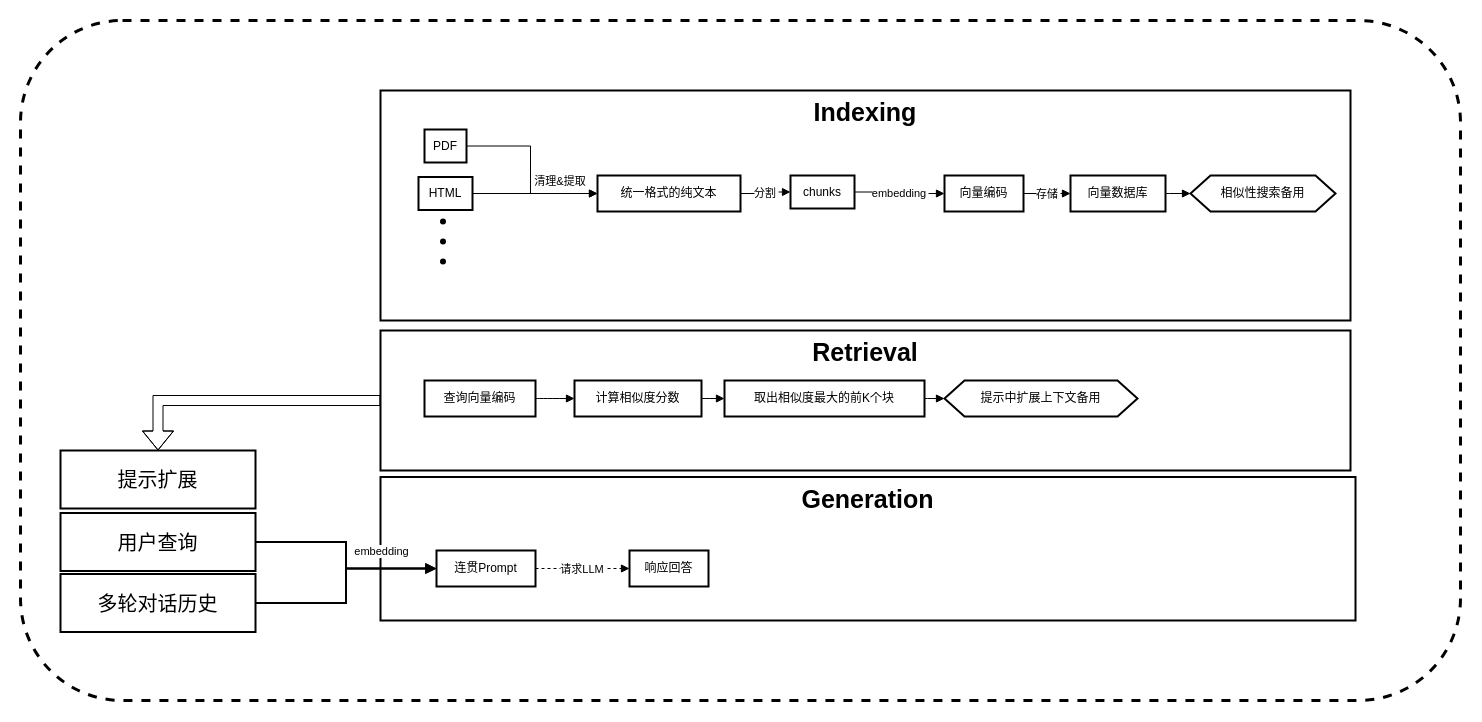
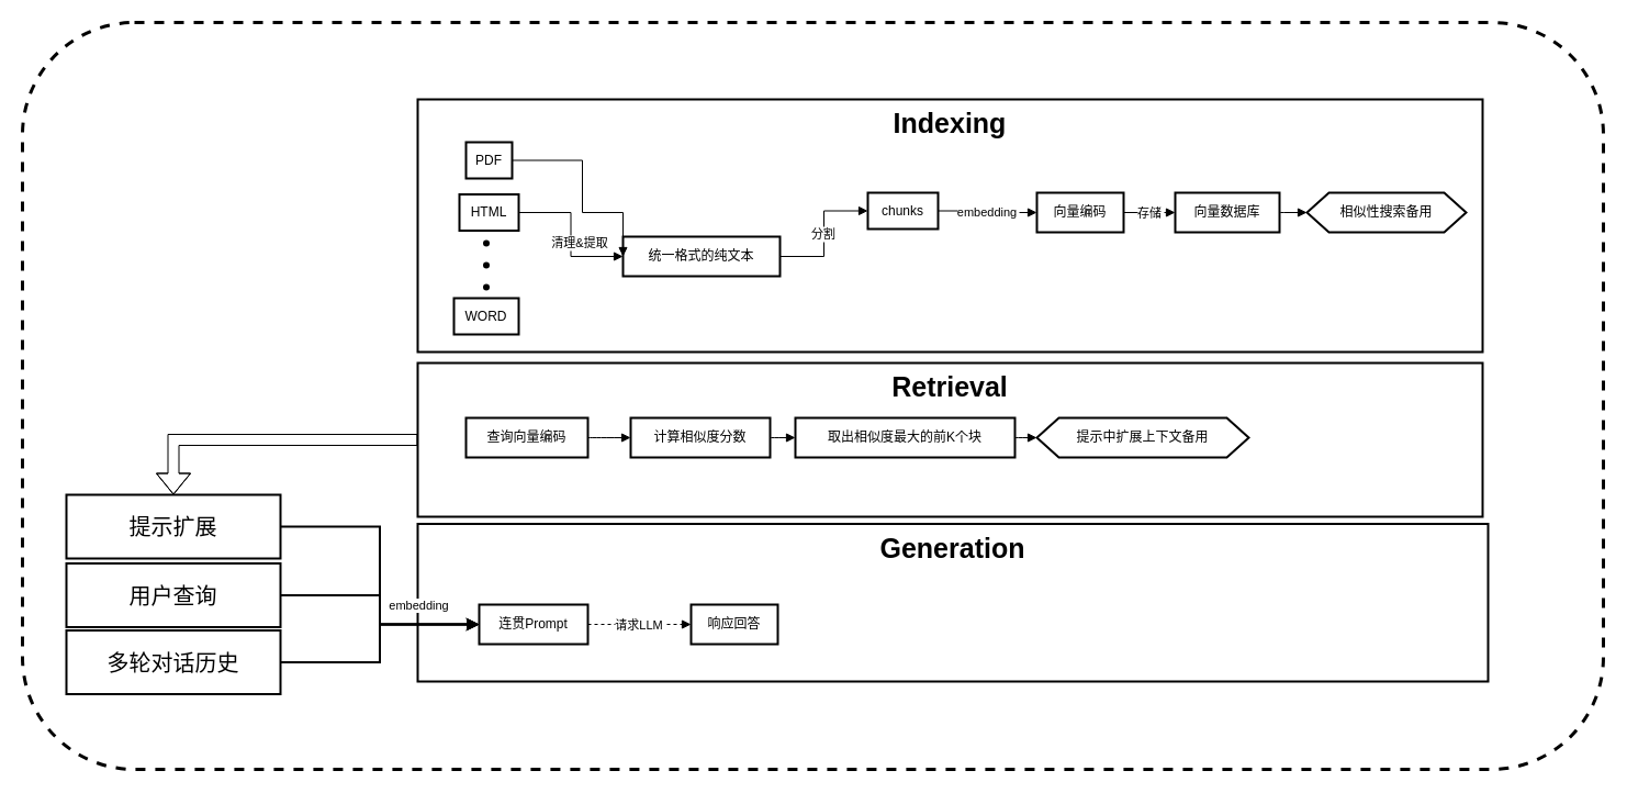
- <mxCell id="22" value="统一格式的纯文本" style="whiteSpace=wrap;strokeWidth=2;" parent="20" vertex="1"><mxGeometry x="217" y="85" width="143" height="36" as="geometry" /></mxCell>
+ <mxCell id="22" value="统一格式的纯文本" style="whiteSpace=wrap;strokeWidth=2;" parent="20" vertex="1"><mxGeometry x="187" y="125" width="143" height="36" as="geometry" /></mxCell>
+ <mxCell id="25" value="WORD" style="whiteSpace=wrap;strokeWidth=2;" parent="20" vertex="1"><mxGeometry x="33" y="181" width="59" height="33" as="geometry" /></mxCell>
+ <mxCell id="19" value="" style="endArrow=classic;html=1;rounded=0;exitX=1;exitY=0.5;exitDx=0;exitDy=0;edgeStyle=orthogonalEdgeStyle;entryX=0;entryY=0.5;entryDx=0;entryDy=0;strokeWidth=2;" parent="1" source="42" target="5" edge="1"><mxGeometry width="50" height="50" relative="1" as="geometry"><mxPoint x="240" y="480" as="sourcePoint" /><mxPoint x="430" y="570" as="targetPoint" /></mxGeometry></mxCell>
